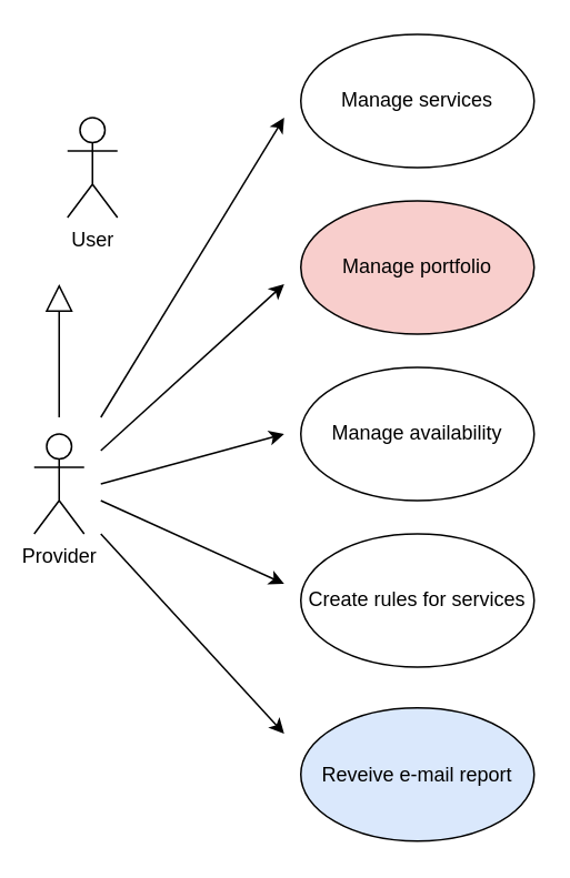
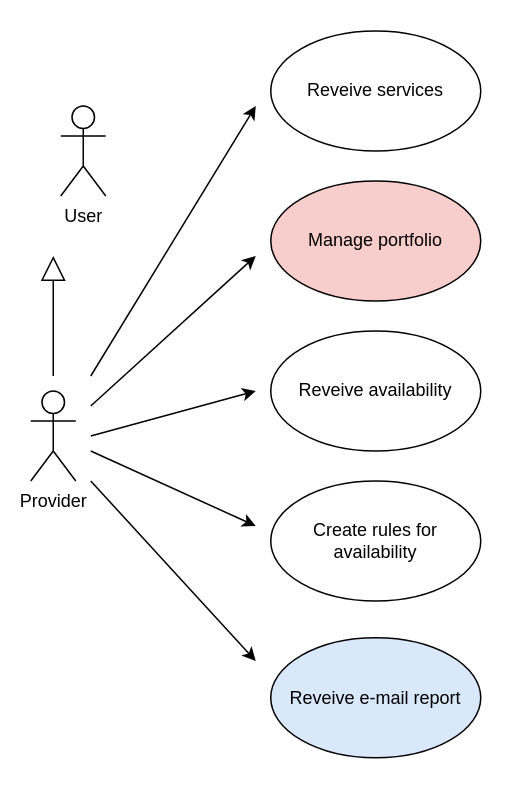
- <mxCell id="4" value="Manage services" style="ellipse;whiteSpace=wrap;html=1;" parent="1" vertex="1"><mxGeometry x="180" y="20" width="140" height="80" as="geometry" /></mxCell>
+ <mxCell id="4" value="Reveive services" style="ellipse;whiteSpace=wrap;html=1;" parent="1" vertex="1"><mxGeometry x="180" y="20" width="140" height="80" as="geometry" /></mxCell>
- <mxCell id="7" value="Manage availability" style="ellipse;whiteSpace=wrap;html=1;" parent="1" vertex="1"><mxGeometry x="180" y="220" width="140" height="80" as="geometry" /></mxCell>
+ <mxCell id="7" value="Reveive availability" style="ellipse;whiteSpace=wrap;html=1;" parent="1" vertex="1"><mxGeometry x="180" y="220" width="140" height="80" as="geometry" /></mxCell>
- <mxCell id="11" value="Create rules for services" style="ellipse;whiteSpace=wrap;html=1;" parent="1" vertex="1"><mxGeometry x="180" y="320" width="140" height="80" as="geometry" /></mxCell>
+ <mxCell id="11" value="Create rules for availability" style="ellipse;whiteSpace=wrap;html=1;" parent="1" vertex="1"><mxGeometry x="180" y="320" width="140" height="80" as="geometry" /></mxCell>
